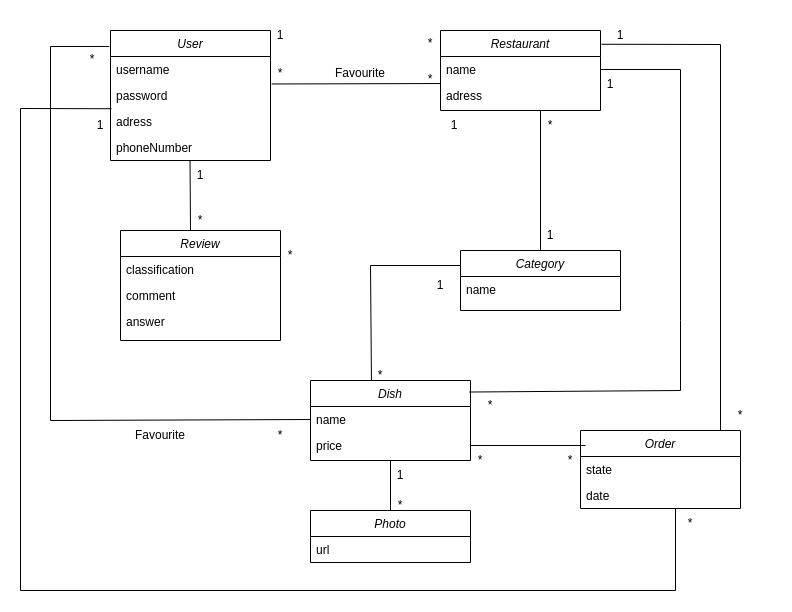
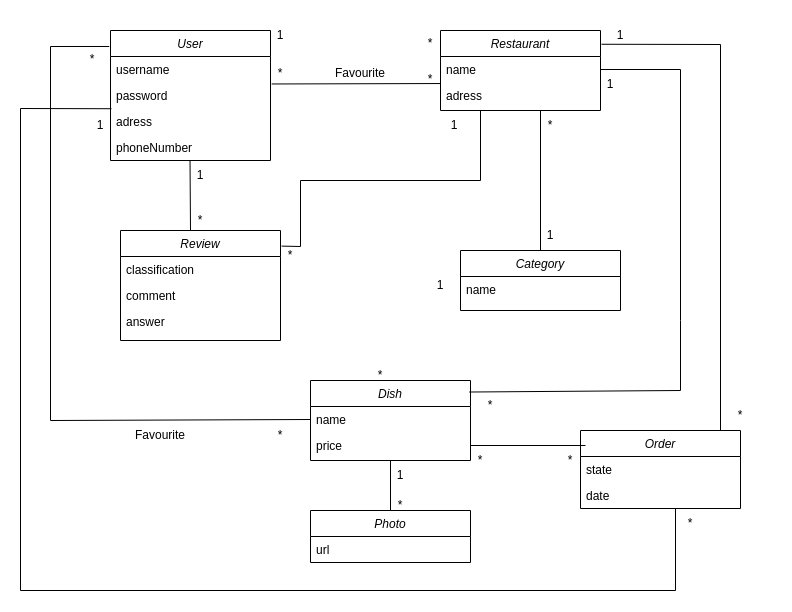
+ <mxCell id="28" value="" style="endArrow=none;html=1;rounded=0;entryX=0.25;entryY=1;entryDx=0;entryDy=0;exitX=1.007;exitY=0.142;exitDx=0;exitDy=0;exitPerimeter=0;" edge="1" parent="1" source="21" target="7"><mxGeometry width="50" height="50" relative="1" as="geometry"><mxPoint x="320" y="240" as="sourcePoint" /><mxPoint x="370" y="190" as="targetPoint" /><Array as="points"><mxPoint x="300" y="246" /><mxPoint x="300" y="180" /><mxPoint x="480" y="180" /></Array></mxGeometry></mxCell>
- <mxCell id="46" value="" style="endArrow=none;html=1;rounded=0;entryX=0;entryY=0.25;entryDx=0;entryDy=0;exitX=0.381;exitY=0.006;exitDx=0;exitDy=0;exitPerimeter=0;" edge="1" parent="1" source="31" target="16"><mxGeometry width="50" height="50" relative="1" as="geometry"><mxPoint x="360" y="360" as="sourcePoint" /><mxPoint x="410" y="310" as="targetPoint" /><Array as="points"><mxPoint x="370" y="265" /></Array></mxGeometry></mxCell>
